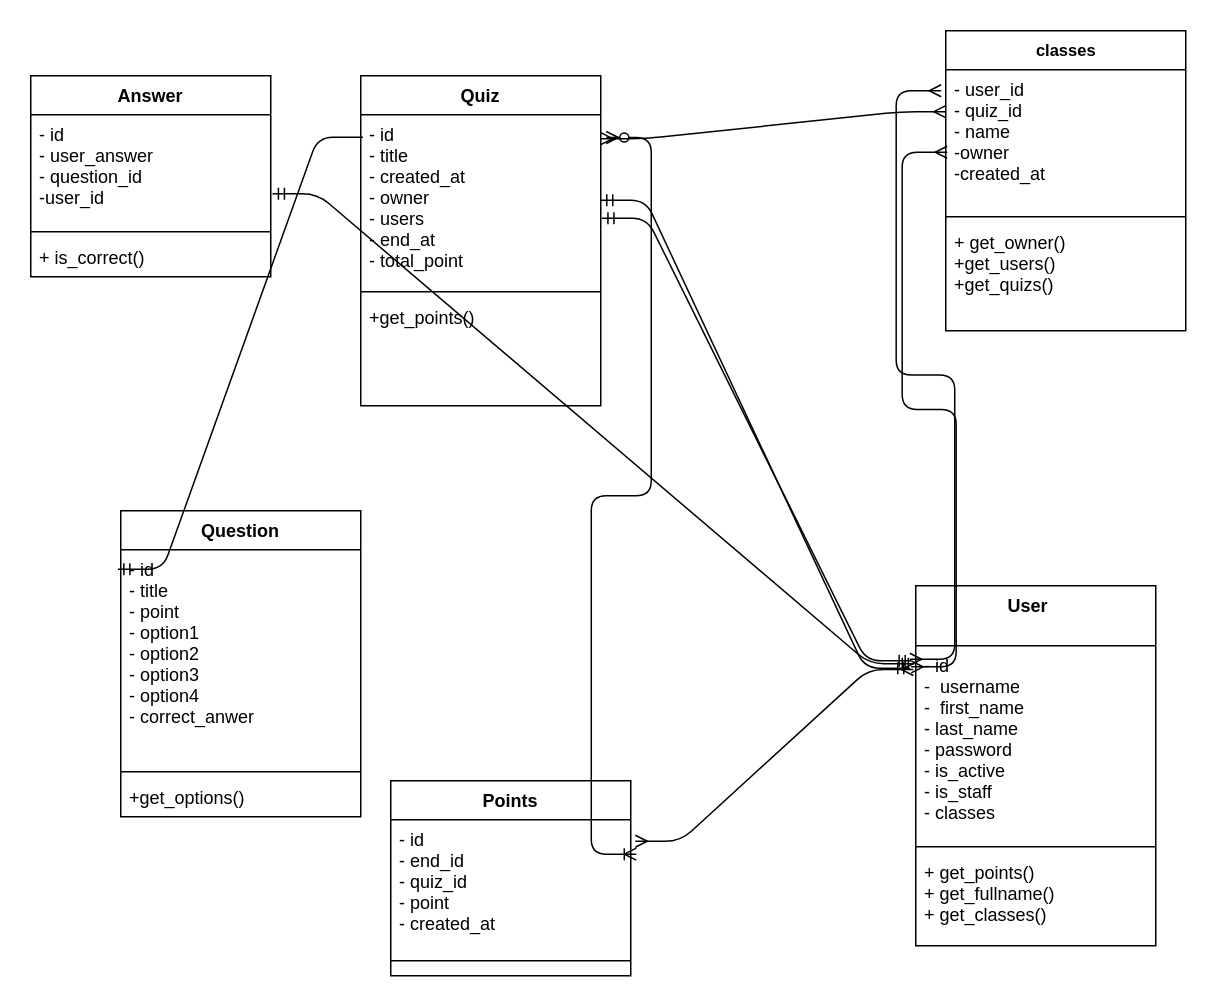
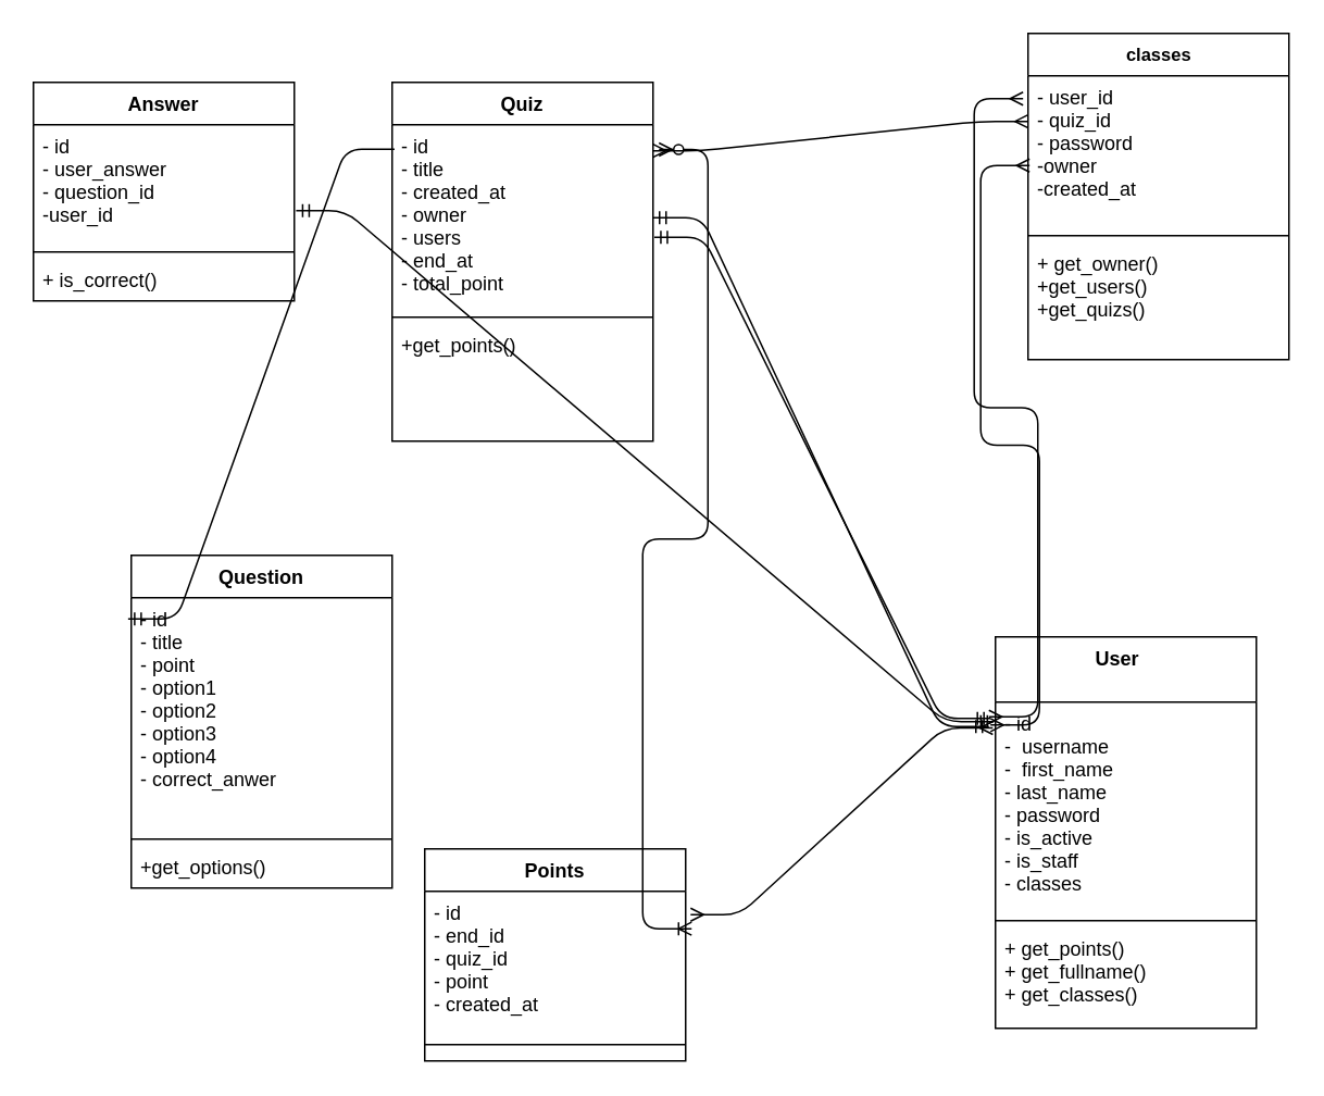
- <mxCell id="28" value="- user_id&#10;- quiz_id&#10;- name&#10;-owner&#10;-created_at" style="text;strokeColor=none;fillColor=none;align=left;verticalAlign=top;spacingLeft=4;spacingRight=4;overflow=hidden;rotatable=0;points=[[0,0.5],[1,0.5]];portConstraint=eastwest;" parent="27" vertex="1"><mxGeometry y="26" width="160" height="94" as="geometry" /></mxCell>
+ <mxCell id="28" value="- user_id&#10;- quiz_id&#10;- password&#10;-owner&#10;-created_at" style="text;strokeColor=none;fillColor=none;align=left;verticalAlign=top;spacingLeft=4;spacingRight=4;overflow=hidden;rotatable=0;points=[[0,0.5],[1,0.5]];portConstraint=eastwest;" parent="27" vertex="1"><mxGeometry y="26" width="160" height="94" as="geometry" /></mxCell>
